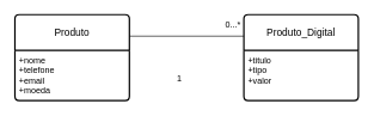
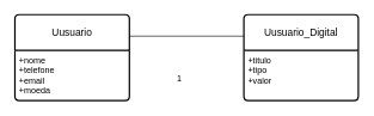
- <mxCell id="8" value="&lt;div&gt;0...*&lt;/div&gt;" style="text;strokeColor=none;align=center;fillColor=none;html=1;verticalAlign=middle;whiteSpace=wrap;rounded=0;" vertex="1" parent="1"><mxGeometry x="310" y="20" width="30" height="30" as="geometry" /></mxCell>
- <mxCell id="2" value="Produto" style="swimlane;childLayout=stackLayout;horizontal=1;startSize=50;horizontalStack=0;rounded=1;fontSize=14;fontStyle=0;strokeWidth=2;resizeParent=0;resizeLast=1;shadow=0;dashed=0;align=center;arcSize=4;whiteSpace=wrap;html=1;" vertex="1" parent="1"><mxGeometry x="20" y="20" width="160" height="120" as="geometry" /></mxCell>
+ <mxCell id="2" value="Uusuario" style="swimlane;childLayout=stackLayout;horizontal=1;startSize=50;horizontalStack=0;rounded=1;fontSize=14;fontStyle=0;strokeWidth=2;resizeParent=0;resizeLast=1;shadow=0;dashed=0;align=center;arcSize=4;whiteSpace=wrap;html=1;" vertex="1" parent="1"><mxGeometry x="20" y="20" width="160" height="120" as="geometry" /></mxCell>
- <mxCell id="4" value="Produto_Digital" style="swimlane;childLayout=stackLayout;horizontal=1;startSize=50;horizontalStack=0;rounded=1;fontSize=14;fontStyle=0;strokeWidth=2;resizeParent=0;resizeLast=1;shadow=0;dashed=0;align=center;arcSize=4;whiteSpace=wrap;html=1;" vertex="1" parent="1"><mxGeometry x="340" y="20" width="160" height="120" as="geometry" /></mxCell>
+ <mxCell id="4" value="Uusuario_Digital" style="swimlane;childLayout=stackLayout;horizontal=1;startSize=50;horizontalStack=0;rounded=1;fontSize=14;fontStyle=0;strokeWidth=2;resizeParent=0;resizeLast=1;shadow=0;dashed=0;align=center;arcSize=4;whiteSpace=wrap;html=1;" vertex="1" parent="1"><mxGeometry x="340" y="20" width="160" height="120" as="geometry" /></mxCell>
